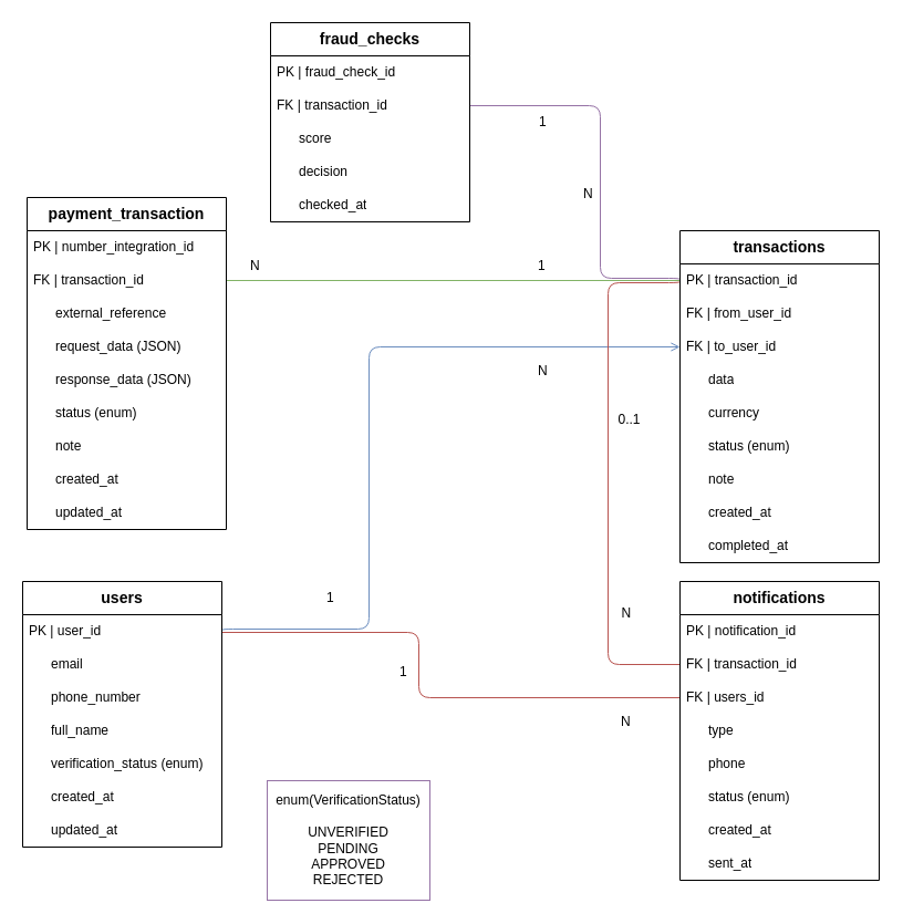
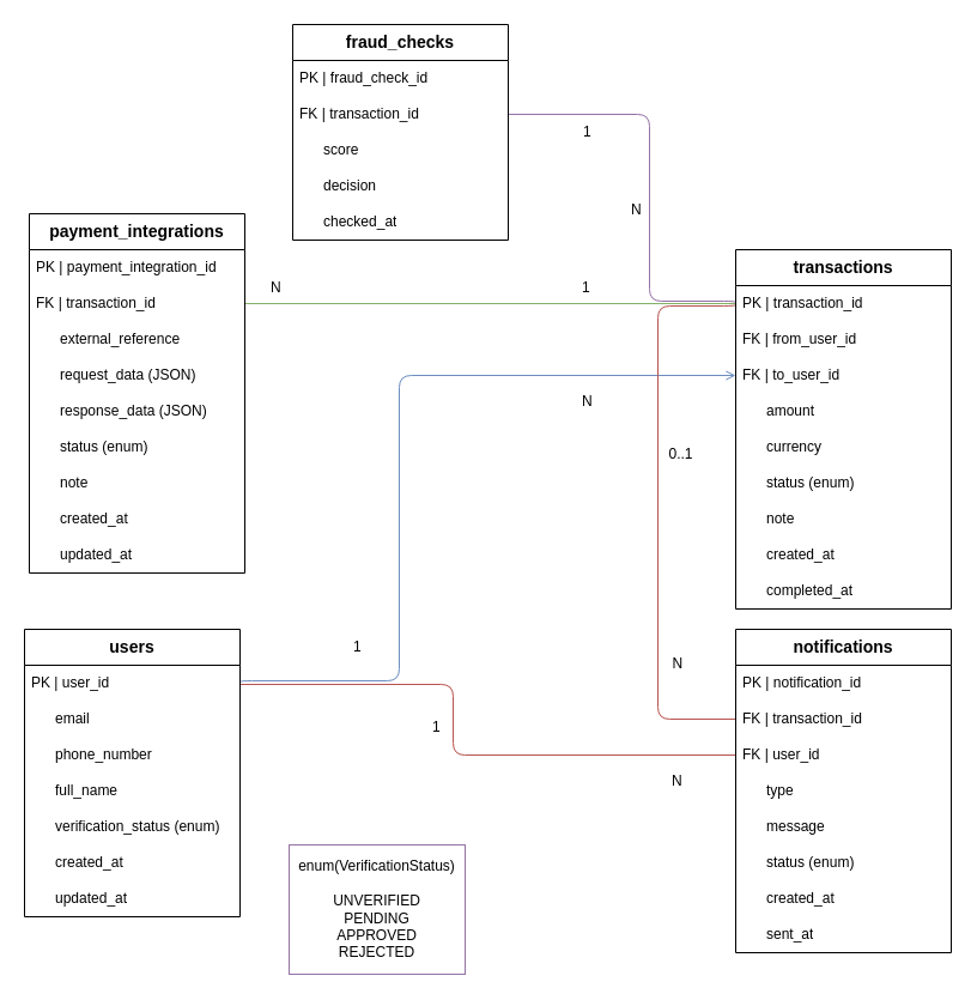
- <mxCell id="51" value="&lt;span style=&quot;font-size: 14px; font-weight: 700;&quot;&gt;payment_transaction&lt;/span&gt;" style="swimlane;fontStyle=0;childLayout=stackLayout;horizontal=1;startSize=30;horizontalStack=0;resizeParent=1;resizeParentMax=0;resizeLast=0;collapsible=1;marginBottom=0;whiteSpace=wrap;html=1;" vertex="1" parent="1"><mxGeometry x="24" y="178" width="180" height="300" as="geometry" /></mxCell>
+ <mxCell id="51" value="&lt;span style=&quot;font-size: 14px; font-weight: 700;&quot;&gt;payment_integrations&lt;/span&gt;" style="swimlane;fontStyle=0;childLayout=stackLayout;horizontal=1;startSize=30;horizontalStack=0;resizeParent=1;resizeParentMax=0;resizeLast=0;collapsible=1;marginBottom=0;whiteSpace=wrap;html=1;" vertex="1" parent="1"><mxGeometry x="24" y="178" width="180" height="300" as="geometry" /></mxCell>
- <mxCell id="52" value="PK |&amp;nbsp;&lt;span style=&quot;text-align: center;&quot;&gt;number_integration_id&lt;/span&gt;" style="text;strokeColor=none;fillColor=none;align=left;verticalAlign=middle;spacingLeft=4;spacingRight=4;overflow=hidden;points=[[0,0.5],[1,0.5]];portConstraint=eastwest;rotatable=0;whiteSpace=wrap;html=1;" vertex="1" parent="51"><mxGeometry y="30" width="180" height="30" as="geometry" /></mxCell>
+ <mxCell id="52" value="PK |&amp;nbsp;&lt;span style=&quot;text-align: center;&quot;&gt;payment_integration_id&lt;/span&gt;" style="text;strokeColor=none;fillColor=none;align=left;verticalAlign=middle;spacingLeft=4;spacingRight=4;overflow=hidden;points=[[0,0.5],[1,0.5]];portConstraint=eastwest;rotatable=0;whiteSpace=wrap;html=1;" vertex="1" parent="51"><mxGeometry y="30" width="180" height="30" as="geometry" /></mxCell>
- <mxCell id="30" value="&amp;nbsp; &amp;nbsp; &amp;nbsp;&amp;nbsp;&lt;span style=&quot;text-align: center;&quot;&gt;data&lt;/span&gt;" style="text;strokeColor=none;fillColor=none;align=left;verticalAlign=middle;spacingLeft=4;spacingRight=4;overflow=hidden;points=[[0,0.5],[1,0.5]];portConstraint=eastwest;rotatable=0;whiteSpace=wrap;html=1;" vertex="1" parent="26"><mxGeometry y="120" width="180" height="30" as="geometry" /></mxCell>
+ <mxCell id="30" value="&amp;nbsp; &amp;nbsp; &amp;nbsp;&amp;nbsp;&lt;span style=&quot;text-align: center;&quot;&gt;amount&lt;/span&gt;" style="text;strokeColor=none;fillColor=none;align=left;verticalAlign=middle;spacingLeft=4;spacingRight=4;overflow=hidden;points=[[0,0.5],[1,0.5]];portConstraint=eastwest;rotatable=0;whiteSpace=wrap;html=1;" vertex="1" parent="26"><mxGeometry y="120" width="180" height="30" as="geometry" /></mxCell>
- <mxCell id="39" value="&lt;div style=&quot;text-align: center;&quot;&gt;&lt;span style=&quot;background-color: initial;&quot;&gt;FK |&amp;nbsp;&lt;/span&gt;&lt;span style=&quot;background-color: initial;&quot;&gt;users_id&lt;/span&gt;&lt;/div&gt;" style="text;strokeColor=none;fillColor=none;align=left;verticalAlign=middle;spacingLeft=4;spacingRight=4;overflow=hidden;points=[[0,0.5],[1,0.5]];portConstraint=eastwest;rotatable=0;whiteSpace=wrap;html=1;" vertex="1" parent="36"><mxGeometry y="90" width="180" height="30" as="geometry" /></mxCell>
+ <mxCell id="39" value="&lt;div style=&quot;text-align: center;&quot;&gt;&lt;span style=&quot;background-color: initial;&quot;&gt;FK |&amp;nbsp;&lt;/span&gt;&lt;span style=&quot;background-color: initial;&quot;&gt;user_id&lt;/span&gt;&lt;/div&gt;" style="text;strokeColor=none;fillColor=none;align=left;verticalAlign=middle;spacingLeft=4;spacingRight=4;overflow=hidden;points=[[0,0.5],[1,0.5]];portConstraint=eastwest;rotatable=0;whiteSpace=wrap;html=1;" vertex="1" parent="36"><mxGeometry y="90" width="180" height="30" as="geometry" /></mxCell>
- <mxCell id="41" value="&amp;nbsp; &amp;nbsp; &amp;nbsp;&amp;nbsp;&lt;span style=&quot;text-align: center;&quot;&gt;phone&lt;/span&gt;" style="text;strokeColor=none;fillColor=none;align=left;verticalAlign=middle;spacingLeft=4;spacingRight=4;overflow=hidden;points=[[0,0.5],[1,0.5]];portConstraint=eastwest;rotatable=0;whiteSpace=wrap;html=1;" vertex="1" parent="36"><mxGeometry y="150" width="180" height="30" as="geometry" /></mxCell>
+ <mxCell id="41" value="&amp;nbsp; &amp;nbsp; &amp;nbsp;&amp;nbsp;&lt;span style=&quot;text-align: center;&quot;&gt;message&lt;/span&gt;" style="text;strokeColor=none;fillColor=none;align=left;verticalAlign=middle;spacingLeft=4;spacingRight=4;overflow=hidden;points=[[0,0.5],[1,0.5]];portConstraint=eastwest;rotatable=0;whiteSpace=wrap;html=1;" vertex="1" parent="36"><mxGeometry y="150" width="180" height="30" as="geometry" /></mxCell>
